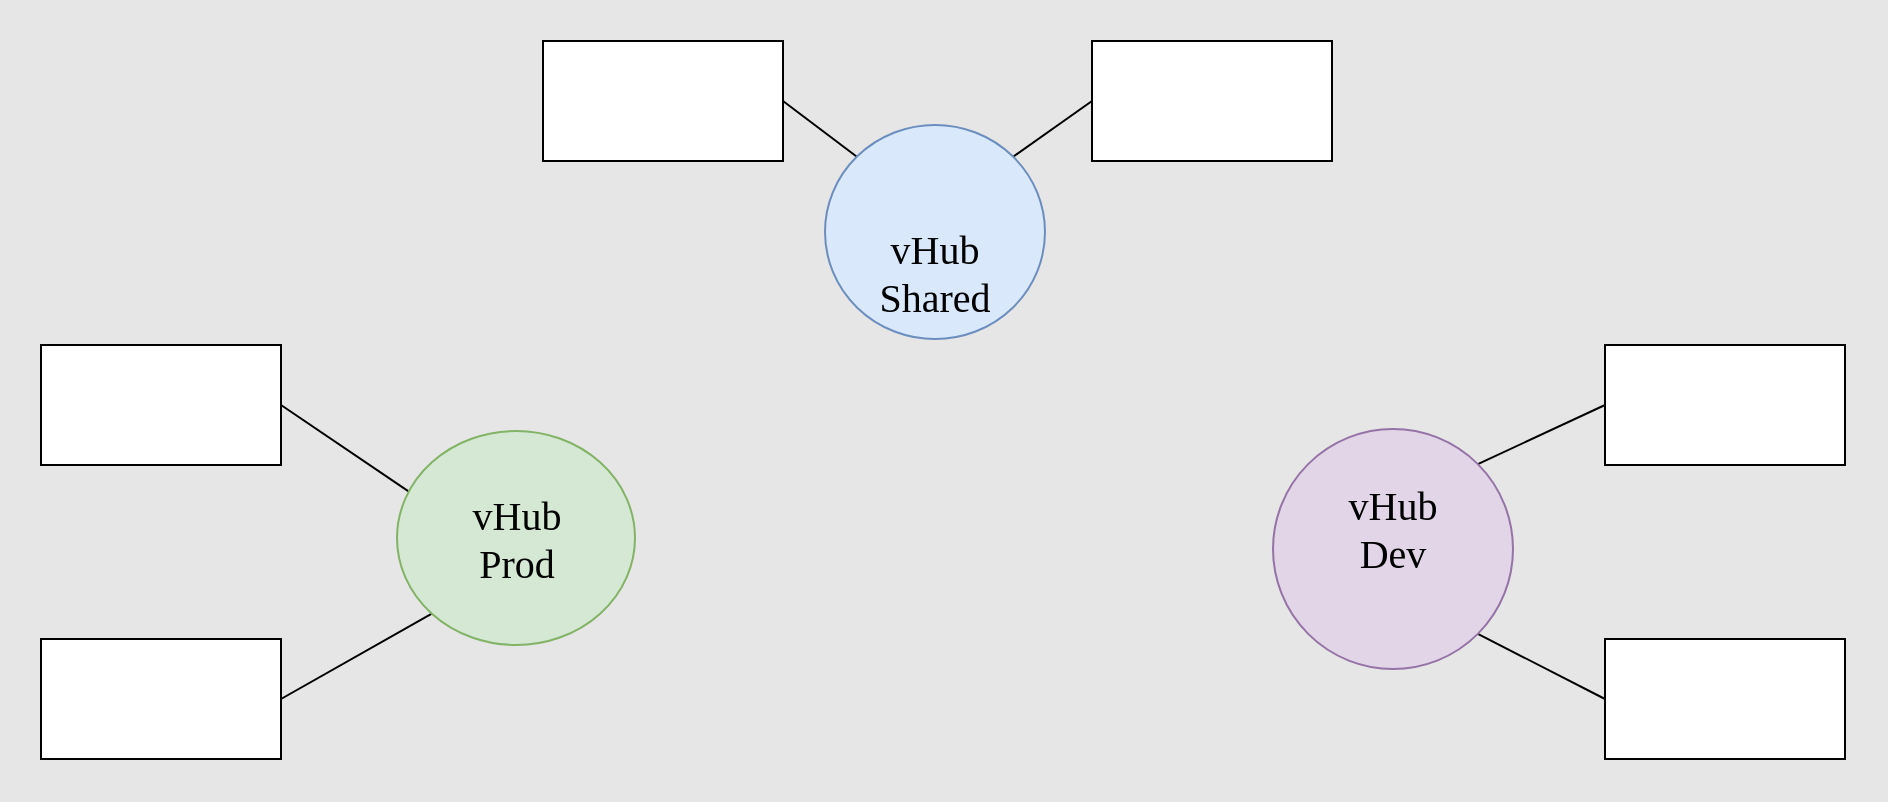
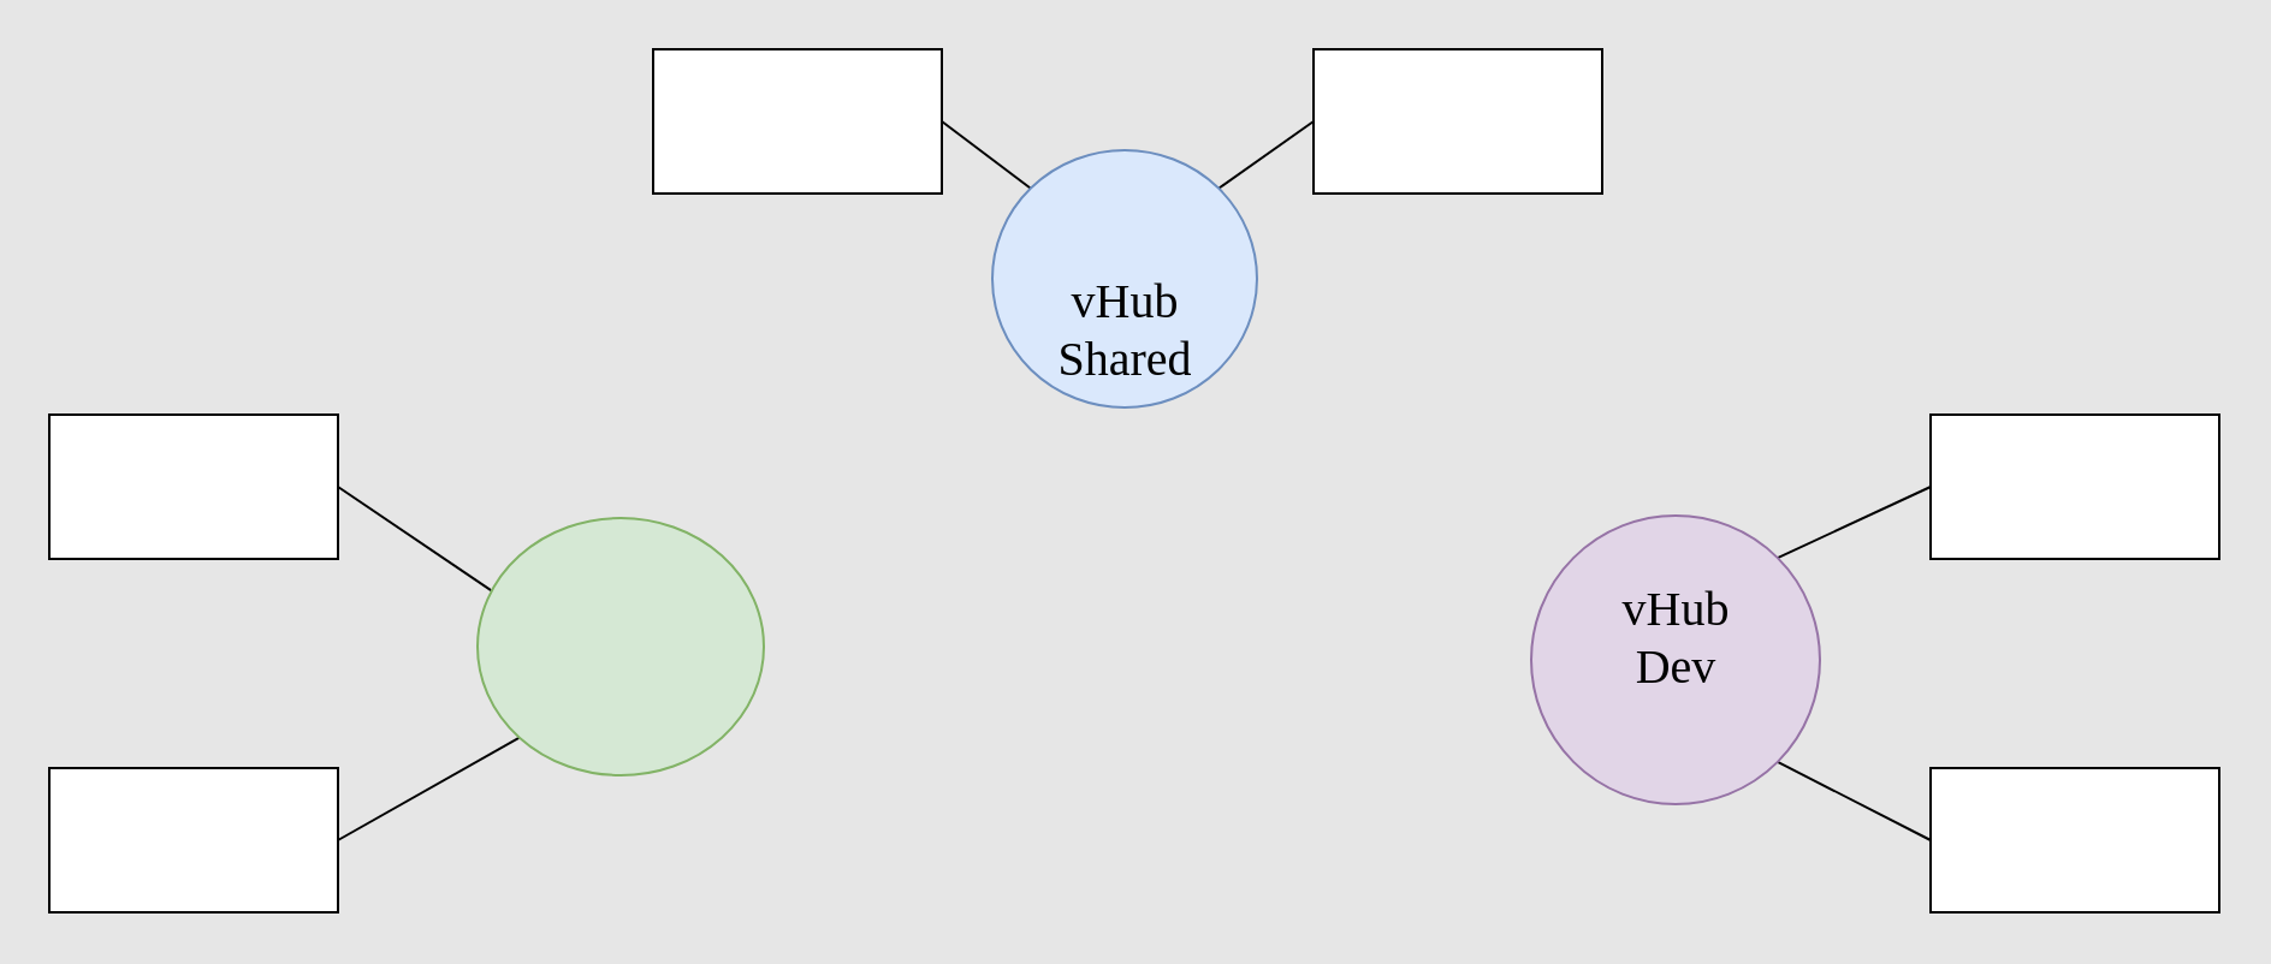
- <mxCell id="17" value="vHub&lt;br&gt;Prod" style="text;html=1;align=center;verticalAlign=middle;resizable=0;points=[];autosize=1;strokeColor=none;fillColor=none;fontSize=20;fontFamily=Architects Daughter;fontColor=#000000;sketch=1;hachureGap=4;jiggle=2;curveFitting=1;fontSource=https%3A%2F%2Ffonts.googleapis.com%2Fcss%3Ffamily%3DArchitects%2BDaughter;" vertex="1" parent="1"><mxGeometry x="226" y="238.5" width="63" height="60" as="geometry" /></mxCell>
